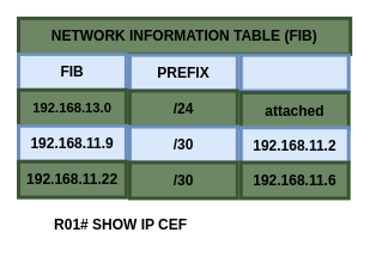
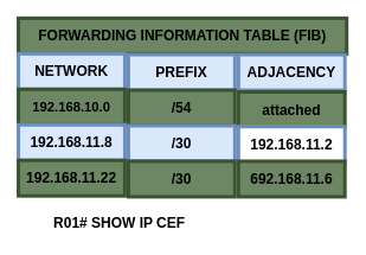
- <mxCell id="5" value="NETWORK INFORMATION TABLE (FIB)" style="text;html=1;strokeColor=none;fillColor=none;align=center;verticalAlign=middle;whiteSpace=wrap;rounded=0;fontSize=16;fontStyle=1" vertex="1" parent="1"><mxGeometry x="40" y="25" width="330" height="30" as="geometry" /></mxCell>
+ <mxCell id="5" value="FORWARDING INFORMATION TABLE (FIB)" style="text;html=1;strokeColor=none;fillColor=none;align=center;verticalAlign=middle;whiteSpace=wrap;rounded=0;fontSize=16;fontStyle=1" vertex="1" parent="1"><mxGeometry x="40" y="25" width="330" height="30" as="geometry" /></mxCell>
- <mxCell id="4" value="FIB" style="text;html=1;strokeColor=none;fillColor=none;align=center;verticalAlign=middle;whiteSpace=wrap;rounded=0;fontSize=16;fontStyle=1" vertex="1" parent="1"><mxGeometry x="30" y="65" width="100" height="30" as="geometry" /></mxCell>
+ <mxCell id="4" value="NETWORK" style="text;html=1;strokeColor=none;fillColor=none;align=center;verticalAlign=middle;whiteSpace=wrap;rounded=0;fontSize=16;fontStyle=1" vertex="1" parent="1"><mxGeometry x="30" y="65" width="100" height="30" as="geometry" /></mxCell>
+ <mxCell id="14" value="ADJACENCY" style="text;html=1;strokeColor=none;fillColor=none;align=center;verticalAlign=middle;whiteSpace=wrap;rounded=0;fontSize=16;fontStyle=1" vertex="1" parent="1"><mxGeometry x="278" y="66" width="100" height="30" as="geometry" /></mxCell>
- <mxCell id="24" value="192.168.13.0" style="text;html=1;strokeColor=none;fillColor=none;align=center;verticalAlign=middle;whiteSpace=wrap;rounded=0;fontStyle=1;fontSize=15;" vertex="1" parent="1"><mxGeometry x="50" y="105" width="60" height="30" as="geometry" /></mxCell>
+ <mxCell id="24" value="192.168.10.0" style="text;html=1;strokeColor=none;fillColor=none;align=center;verticalAlign=middle;whiteSpace=wrap;rounded=0;fontStyle=1;fontSize=15;" vertex="1" parent="1"><mxGeometry x="50" y="105" width="60" height="30" as="geometry" /></mxCell>
- <mxCell id="16" value="/24" style="text;html=1;strokeColor=none;fillColor=none;align=center;verticalAlign=middle;whiteSpace=wrap;rounded=0;fontSize=16;fontStyle=1" vertex="1" parent="1"><mxGeometry x="154" y="106" width="100" height="30" as="geometry" /></mxCell>
+ <mxCell id="16" value="/54" style="text;html=1;strokeColor=none;fillColor=none;align=center;verticalAlign=middle;whiteSpace=wrap;rounded=0;fontSize=16;fontStyle=1" vertex="1" parent="1"><mxGeometry x="154" y="106" width="100" height="30" as="geometry" /></mxCell>
- <mxCell id="8" value="192.168.11.9" style="text;html=1;strokeColor=none;fillColor=none;align=center;verticalAlign=middle;whiteSpace=wrap;rounded=0;fontSize=16;fontStyle=1" vertex="1" parent="1"><mxGeometry x="30" y="145" width="100" height="30" as="geometry" /></mxCell>
+ <mxCell id="8" value="192.168.11.8" style="text;html=1;strokeColor=none;fillColor=none;align=center;verticalAlign=middle;whiteSpace=wrap;rounded=0;fontSize=16;fontStyle=1" vertex="1" parent="1"><mxGeometry x="30" y="145" width="100" height="30" as="geometry" /></mxCell>
- <mxCell id="22" value="192.168.11.2" style="rounded=0;whiteSpace=wrap;html=1;strokeWidth=4;fillColor=#dae8fc;strokeColor=#6c8ebf;fontSize=16;fontStyle=1" vertex="1" parent="1"><mxGeometry x="268" y="142" width="120" height="40" as="geometry" /></mxCell>
+ <mxCell id="22" value="192.168.11.2" style="rounded=0;whiteSpace=wrap;html=1;strokeWidth=4;fillColor=#ffffff;strokeColor=#6c8ebf;fontSize=16;fontStyle=1;" vertex="1" parent="1"><mxGeometry x="268" y="142" width="120" height="40" as="geometry" /></mxCell>
- <mxCell id="23" value="&lt;font style=&quot;font-size: 16px;&quot; color=&quot;#000000&quot;&gt;&lt;b&gt;192.168.11.6&lt;/b&gt;&lt;/font&gt;" style="rounded=0;whiteSpace=wrap;html=1;strokeWidth=4;fillColor=#6d8764;fontColor=#ffffff;strokeColor=#3A5431;" vertex="1" parent="1"><mxGeometry x="268" y="181" width="120" height="40" as="geometry" /></mxCell>
+ <mxCell id="23" value="&lt;font style=&quot;font-size: 16px;&quot; color=&quot;#000000&quot;&gt;&lt;b&gt;692.168.11.6&lt;/b&gt;&lt;/font&gt;" style="rounded=0;whiteSpace=wrap;html=1;strokeWidth=4;fillColor=#6d8764;fontColor=#ffffff;strokeColor=#3A5431;" vertex="1" parent="1"><mxGeometry x="268" y="181" width="120" height="40" as="geometry" /></mxCell>
